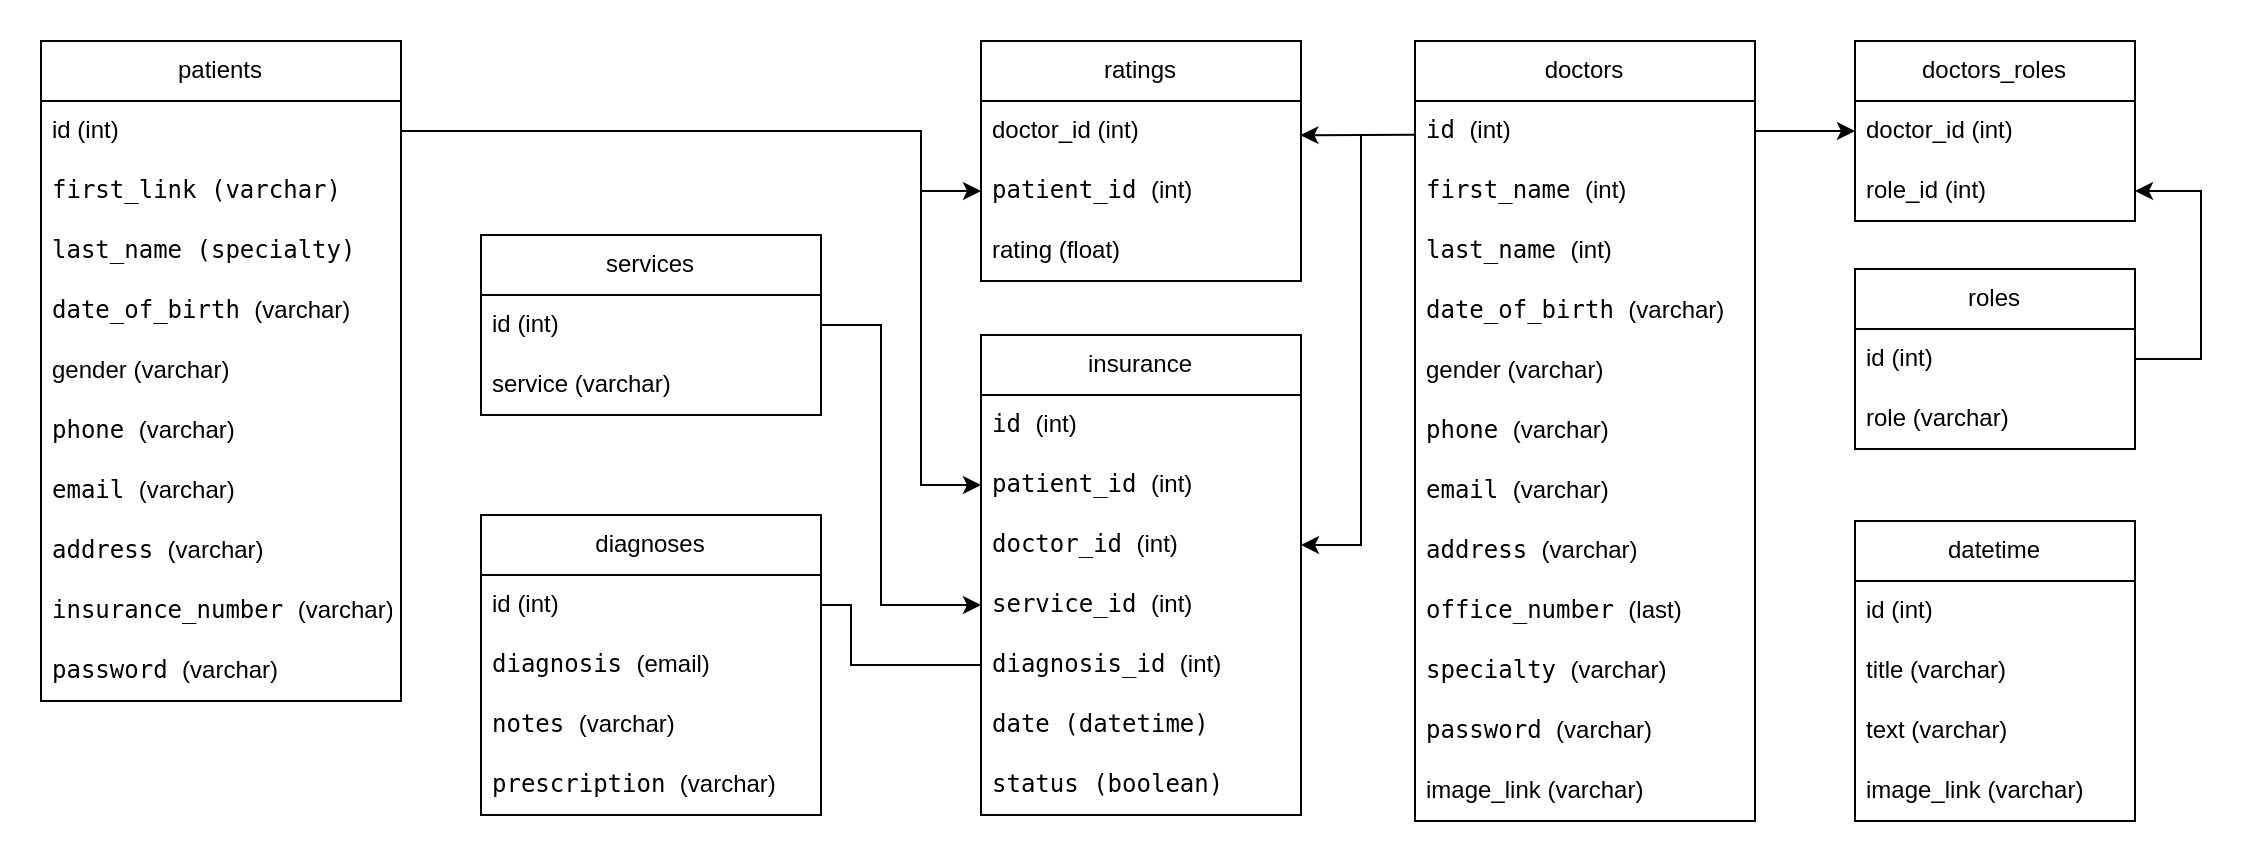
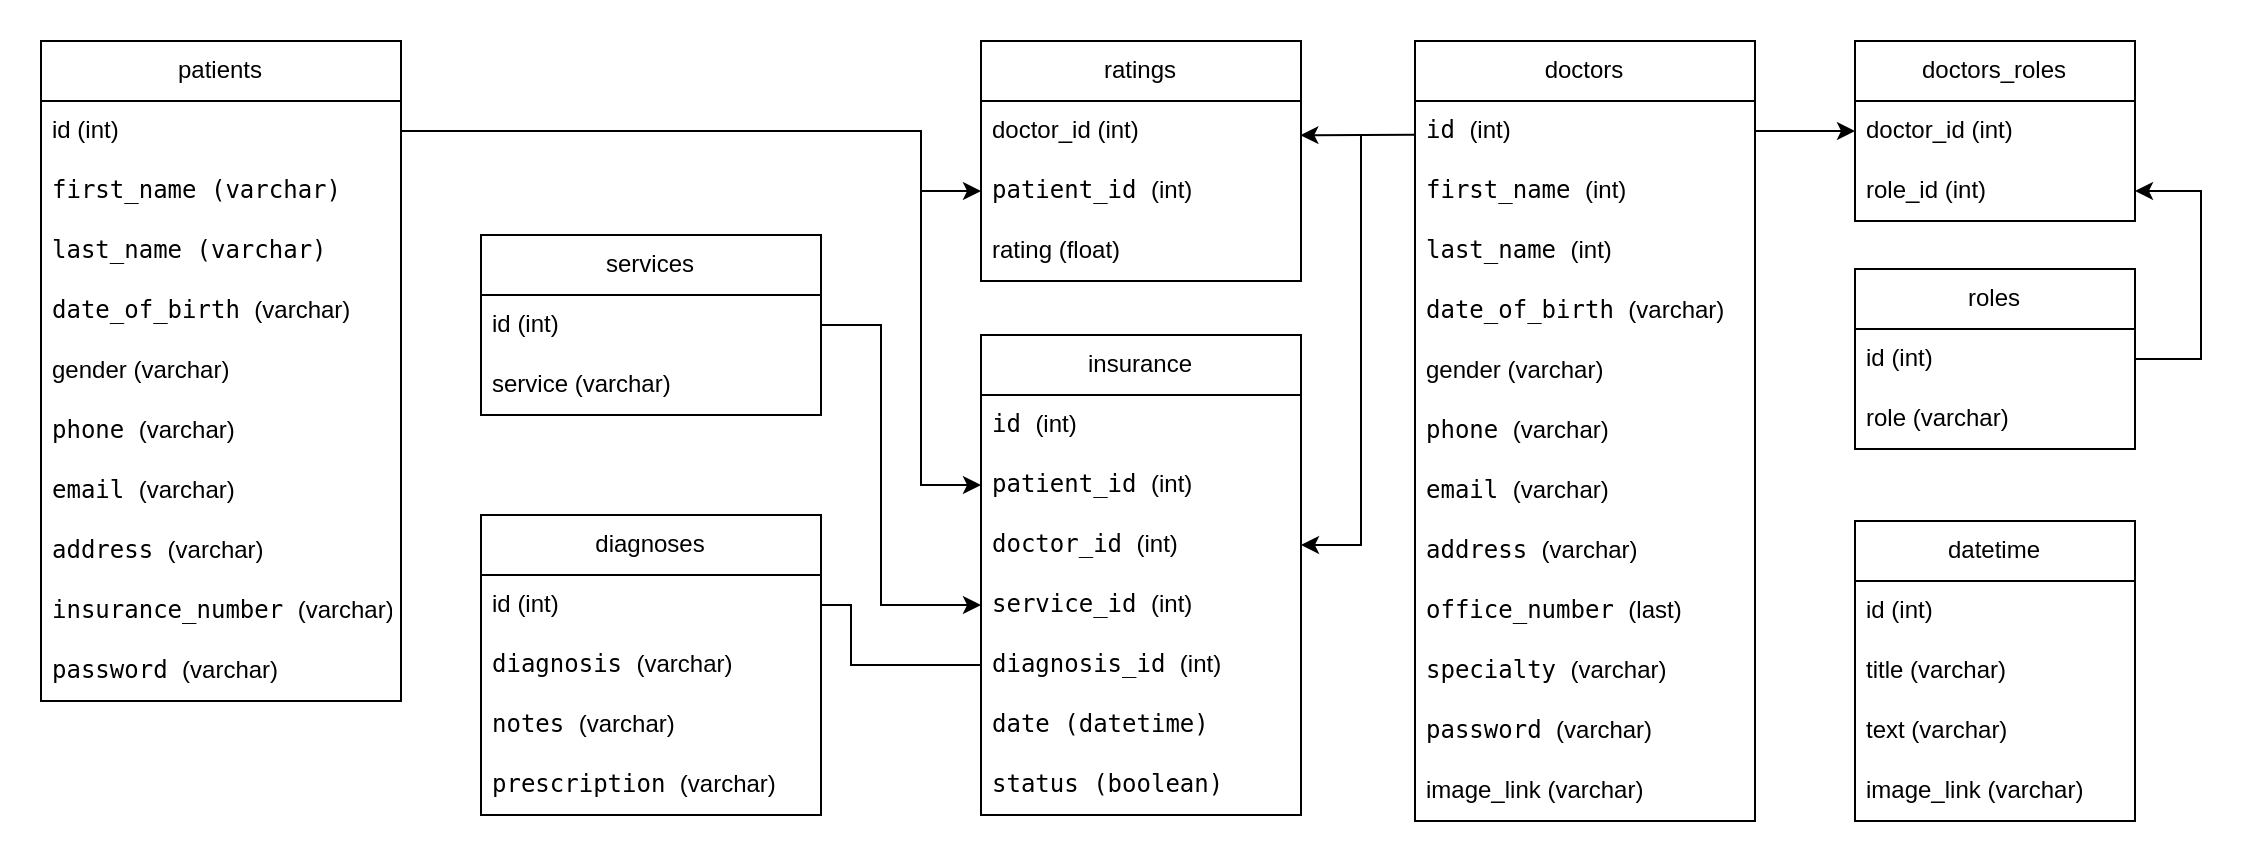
- <mxCell id="4" value="&lt;code&gt;first_link (varchar)&lt;/code&gt;" style="text;strokeColor=none;fillColor=none;align=left;verticalAlign=middle;spacingLeft=4;spacingRight=4;overflow=hidden;points=[[0,0.5],[1,0.5]];portConstraint=eastwest;rotatable=0;whiteSpace=wrap;html=1;" parent="2" vertex="1"><mxGeometry y="60" width="180" height="30" as="geometry" /></mxCell>
+ <mxCell id="4" value="&lt;code&gt;first_name (varchar)&lt;/code&gt;" style="text;strokeColor=none;fillColor=none;align=left;verticalAlign=middle;spacingLeft=4;spacingRight=4;overflow=hidden;points=[[0,0.5],[1,0.5]];portConstraint=eastwest;rotatable=0;whiteSpace=wrap;html=1;" parent="2" vertex="1"><mxGeometry y="60" width="180" height="30" as="geometry" /></mxCell>
- <mxCell id="5" value="&lt;code&gt;last_name&amp;nbsp;&lt;/code&gt;&lt;span style=&quot;font-family: monospace;&quot;&gt;(specialty)&lt;/span&gt;" style="text;strokeColor=none;fillColor=none;align=left;verticalAlign=middle;spacingLeft=4;spacingRight=4;overflow=hidden;points=[[0,0.5],[1,0.5]];portConstraint=eastwest;rotatable=0;whiteSpace=wrap;html=1;" parent="2" vertex="1"><mxGeometry y="90" width="180" height="30" as="geometry" /></mxCell>
+ <mxCell id="5" value="&lt;code&gt;last_name&amp;nbsp;&lt;/code&gt;&lt;span style=&quot;font-family: monospace;&quot;&gt;(varchar)&lt;/span&gt;" style="text;strokeColor=none;fillColor=none;align=left;verticalAlign=middle;spacingLeft=4;spacingRight=4;overflow=hidden;points=[[0,0.5],[1,0.5]];portConstraint=eastwest;rotatable=0;whiteSpace=wrap;html=1;" parent="2" vertex="1"><mxGeometry y="90" width="180" height="30" as="geometry" /></mxCell>
- <mxCell id="23" value="&lt;code&gt;diagnosis&amp;nbsp;&lt;/code&gt;(email)" style="text;strokeColor=none;fillColor=none;align=left;verticalAlign=middle;spacingLeft=4;spacingRight=4;overflow=hidden;points=[[0,0.5],[1,0.5]];portConstraint=eastwest;rotatable=0;whiteSpace=wrap;html=1;" parent="21" vertex="1"><mxGeometry y="60" width="170" height="30" as="geometry" /></mxCell>
+ <mxCell id="23" value="&lt;code&gt;diagnosis&amp;nbsp;&lt;/code&gt;(varchar)" style="text;strokeColor=none;fillColor=none;align=left;verticalAlign=middle;spacingLeft=4;spacingRight=4;overflow=hidden;points=[[0,0.5],[1,0.5]];portConstraint=eastwest;rotatable=0;whiteSpace=wrap;html=1;" parent="21" vertex="1"><mxGeometry y="60" width="170" height="30" as="geometry" /></mxCell>
